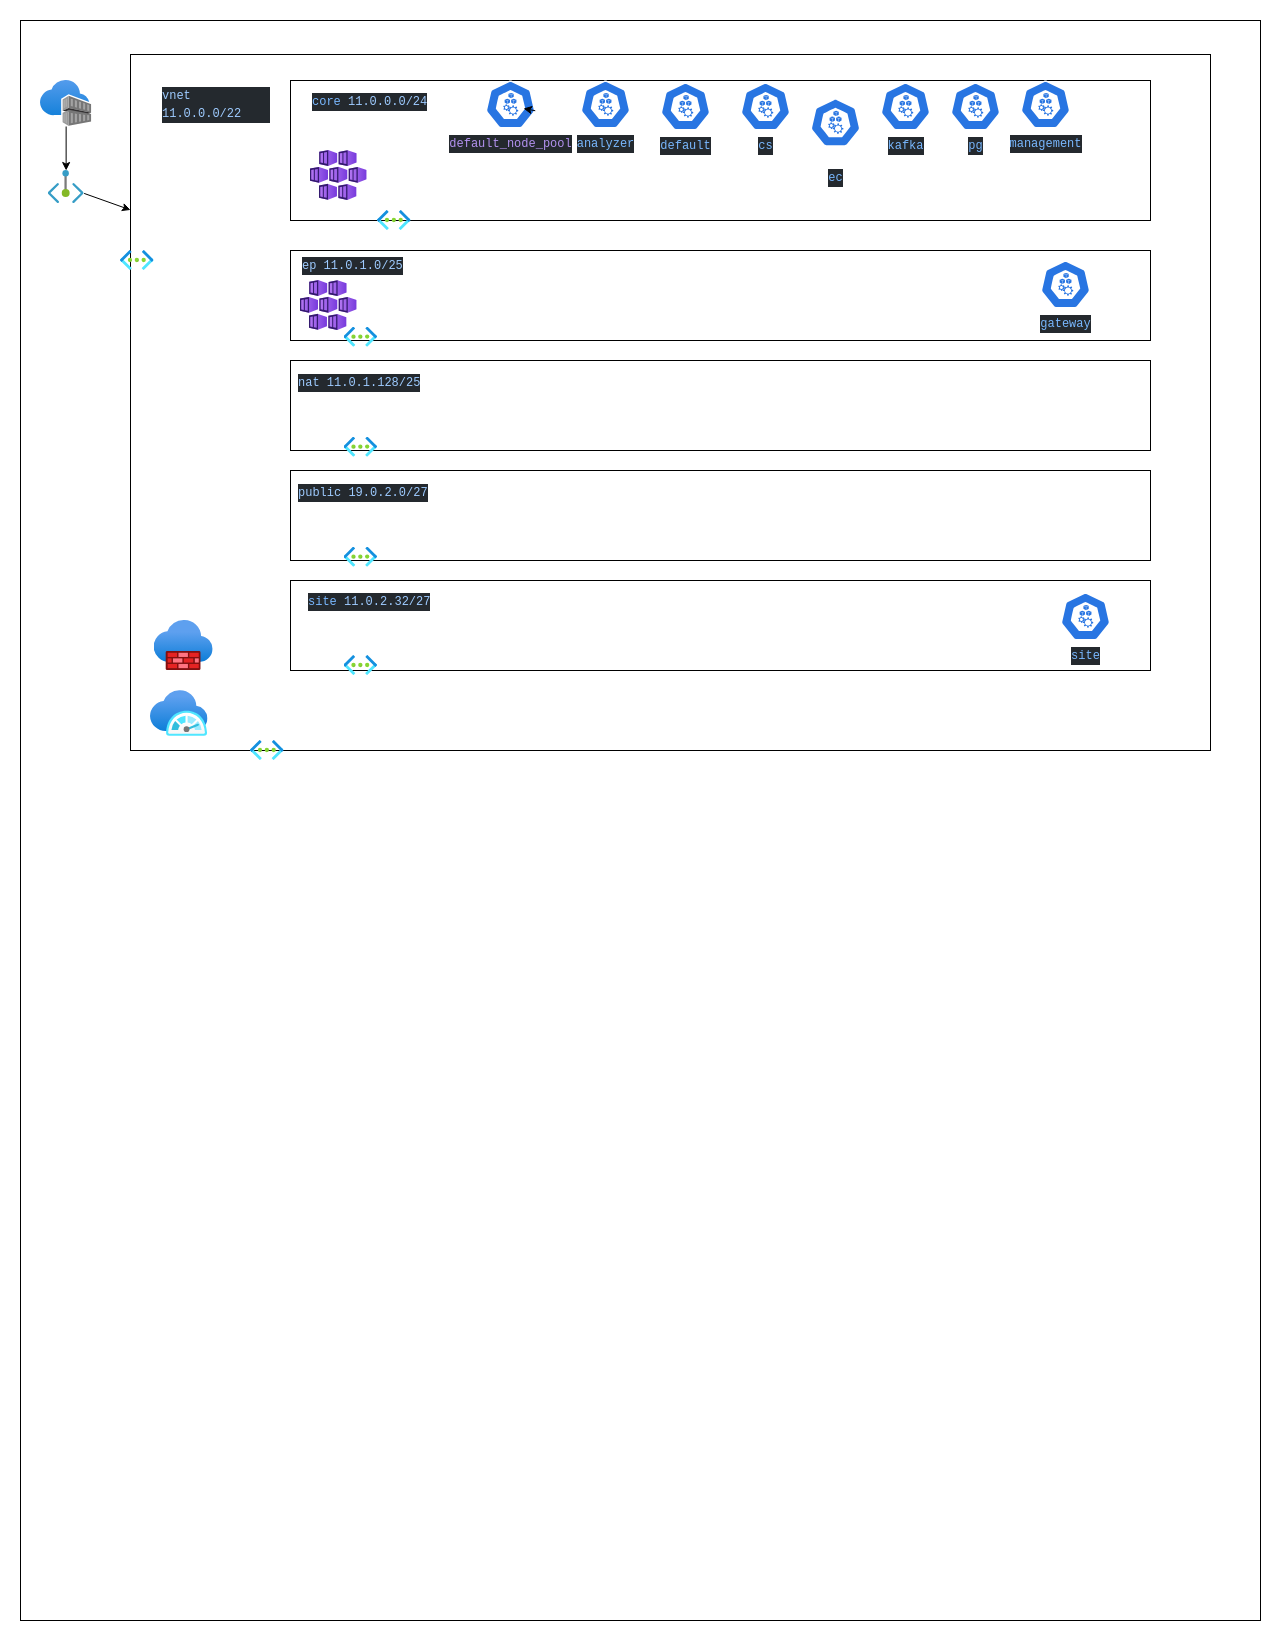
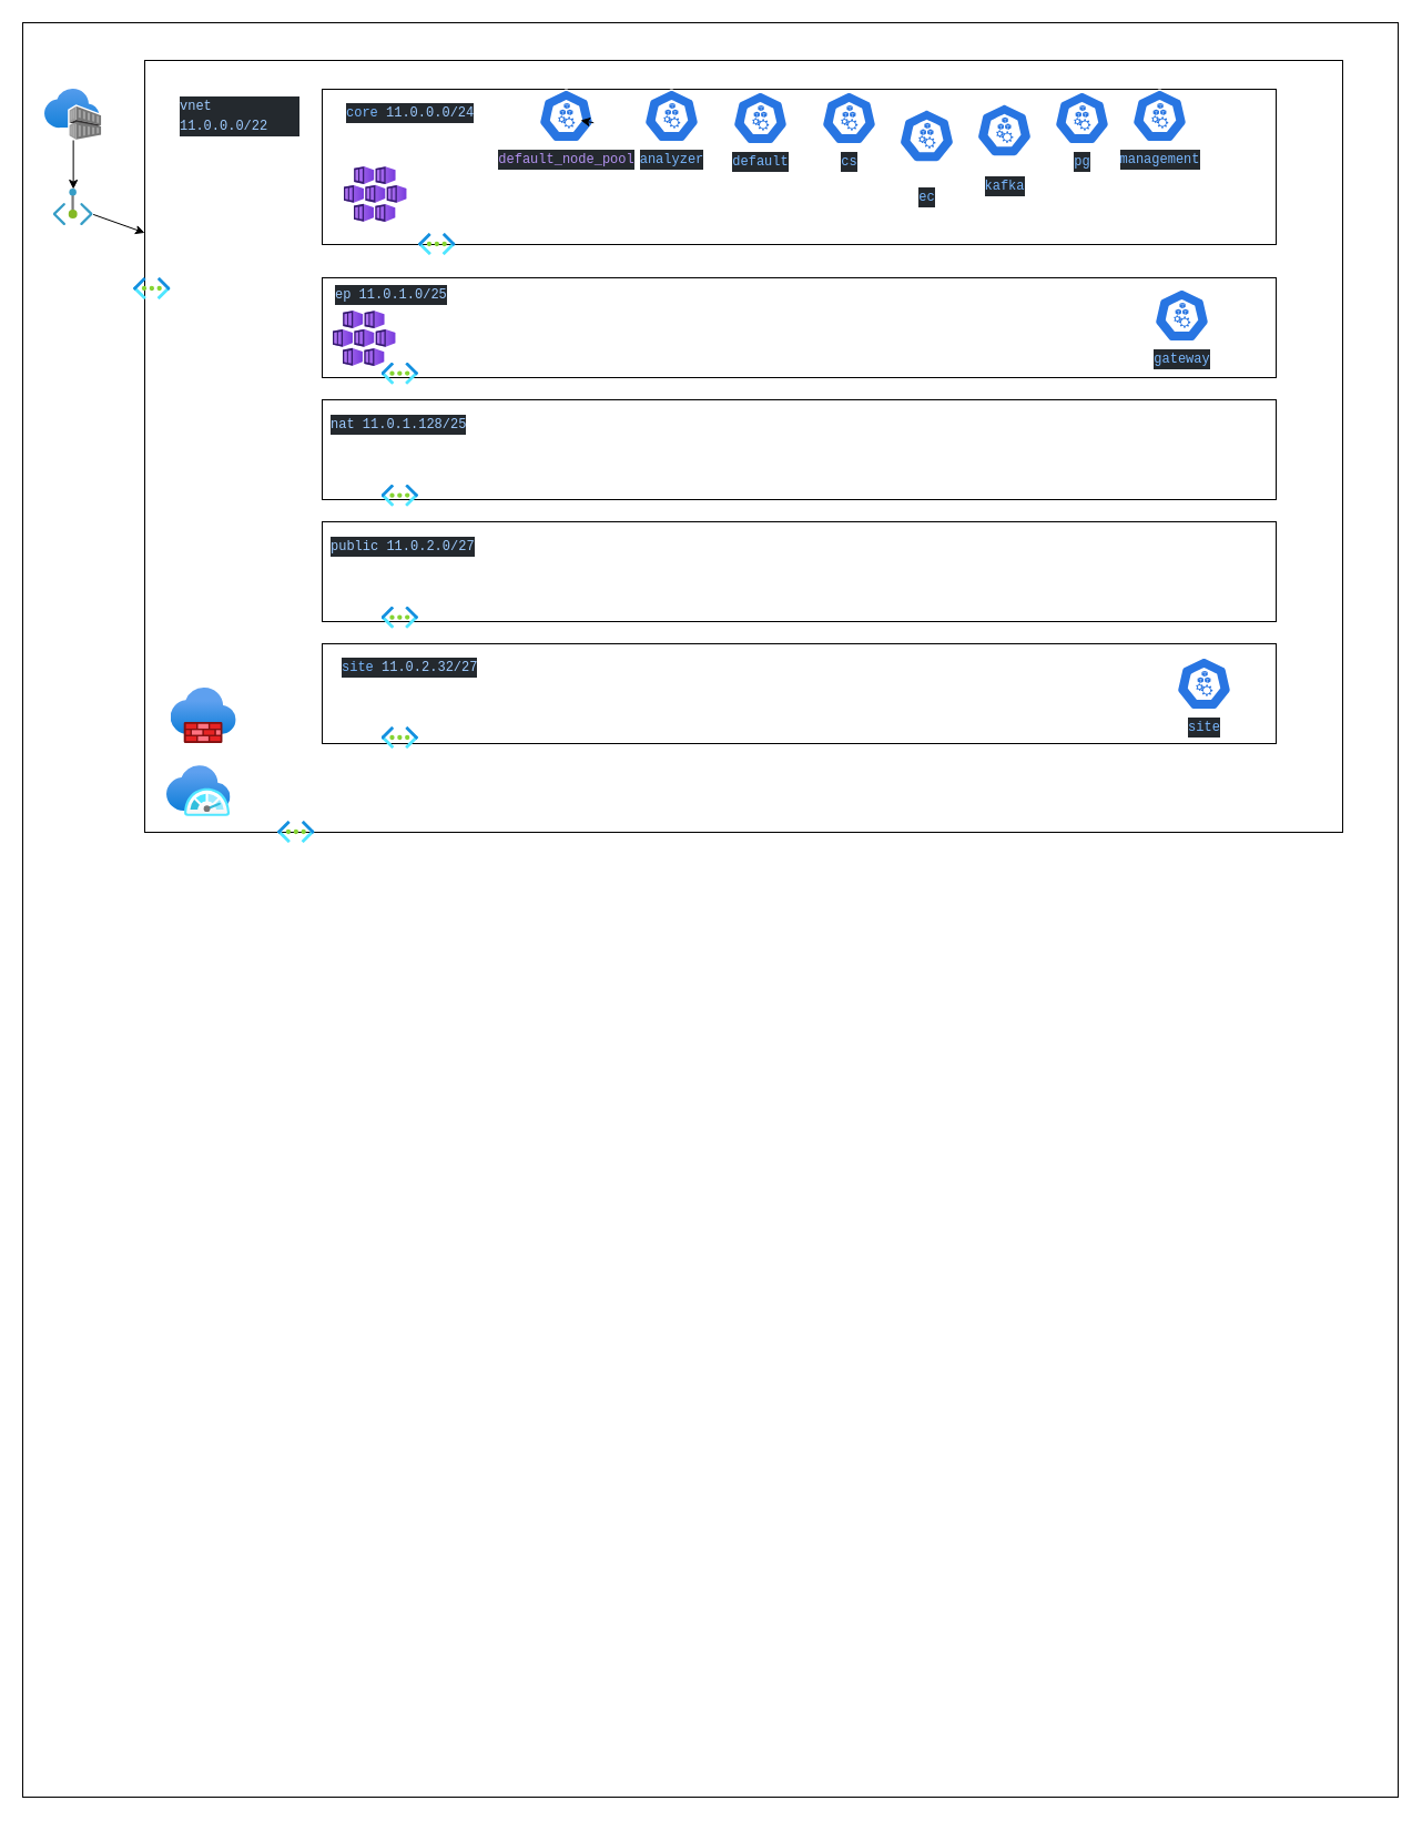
- <mxCell id="34" value="&lt;div style=&quot;color: rgb(225, 228, 232); background-color: rgb(36, 41, 46); font-family: Menlo, Monaco, &amp;quot;Courier New&amp;quot;, monospace; line-height: 18px;&quot;&gt;&lt;div style=&quot;line-height: 18px;&quot;&gt;&lt;div style=&quot;line-height: 18px;&quot;&gt;&lt;span style=&quot;color: #79b8ff;&quot;&gt;kafka&lt;/span&gt;&lt;/div&gt;&lt;/div&gt;&lt;/div&gt;" style="sketch=0;html=1;dashed=0;whitespace=wrap;fillColor=#2875E2;strokeColor=#ffffff;points=[[0.005,0.63,0],[0.1,0.2,0],[0.9,0.2,0],[0.5,0,0],[0.995,0.63,0],[0.72,0.99,0],[0.5,1,0],[0.28,0.99,0]];verticalLabelPosition=bottom;align=center;verticalAlign=top;shape=mxgraph.kubernetes.icon;prIcon=node" parent="1" vertex="1"><mxGeometry x="880" y="82" width="50" height="48" as="geometry" /></mxCell>
+ <mxCell id="34" value="&lt;div style=&quot;color: rgb(225, 228, 232); background-color: rgb(36, 41, 46); font-family: Menlo, Monaco, &amp;quot;Courier New&amp;quot;, monospace; line-height: 18px;&quot;&gt;&lt;div style=&quot;line-height: 18px;&quot;&gt;&lt;div style=&quot;line-height: 18px;&quot;&gt;&lt;span style=&quot;color: #79b8ff;&quot;&gt;kafka&lt;/span&gt;&lt;/div&gt;&lt;/div&gt;&lt;/div&gt;" style="sketch=0;html=1;dashed=0;whitespace=wrap;fillColor=#2875E2;strokeColor=#ffffff;points=[[0.005,0.63,0],[0.1,0.2,0],[0.9,0.2,0],[0.5,0,0],[0.995,0.63,0],[0.72,0.99,0],[0.5,1,0],[0.28,0.99,0]];verticalLabelPosition=bottom;align=center;verticalAlign=top;shape=mxgraph.kubernetes.icon;prIcon=node" parent="1" vertex="1"><mxGeometry x="880" y="82" width="50" height="70" as="geometry" /></mxCell>
- <mxCell id="12" value="&lt;meta charset=&quot;utf-8&quot;&gt;&lt;div style=&quot;color: rgb(225, 228, 232); background-color: rgb(36, 41, 46); font-family: Menlo, Monaco, &amp;quot;Courier New&amp;quot;, monospace; font-weight: normal; font-size: 12px; line-height: 18px;&quot;&gt;&lt;div&gt;&lt;span style=&quot;color: #9ecbff;&quot;&gt;public 19.0.2.0/27&lt;/span&gt;&lt;/div&gt;&lt;/div&gt;" style="text;whiteSpace=wrap;html=1;" parent="1" vertex="1"><mxGeometry x="296.36" y="476.64" width="160" height="40" as="geometry" /></mxCell>
+ <mxCell id="12" value="&lt;meta charset=&quot;utf-8&quot;&gt;&lt;div style=&quot;color: rgb(225, 228, 232); background-color: rgb(36, 41, 46); font-family: Menlo, Monaco, &amp;quot;Courier New&amp;quot;, monospace; font-weight: normal; font-size: 12px; line-height: 18px;&quot;&gt;&lt;div&gt;&lt;span style=&quot;color: #9ecbff;&quot;&gt;public 11.0.2.0/27&lt;/span&gt;&lt;/div&gt;&lt;/div&gt;" style="text;whiteSpace=wrap;html=1;" parent="1" vertex="1"><mxGeometry x="296.36" y="476.64" width="160" height="40" as="geometry" /></mxCell>
